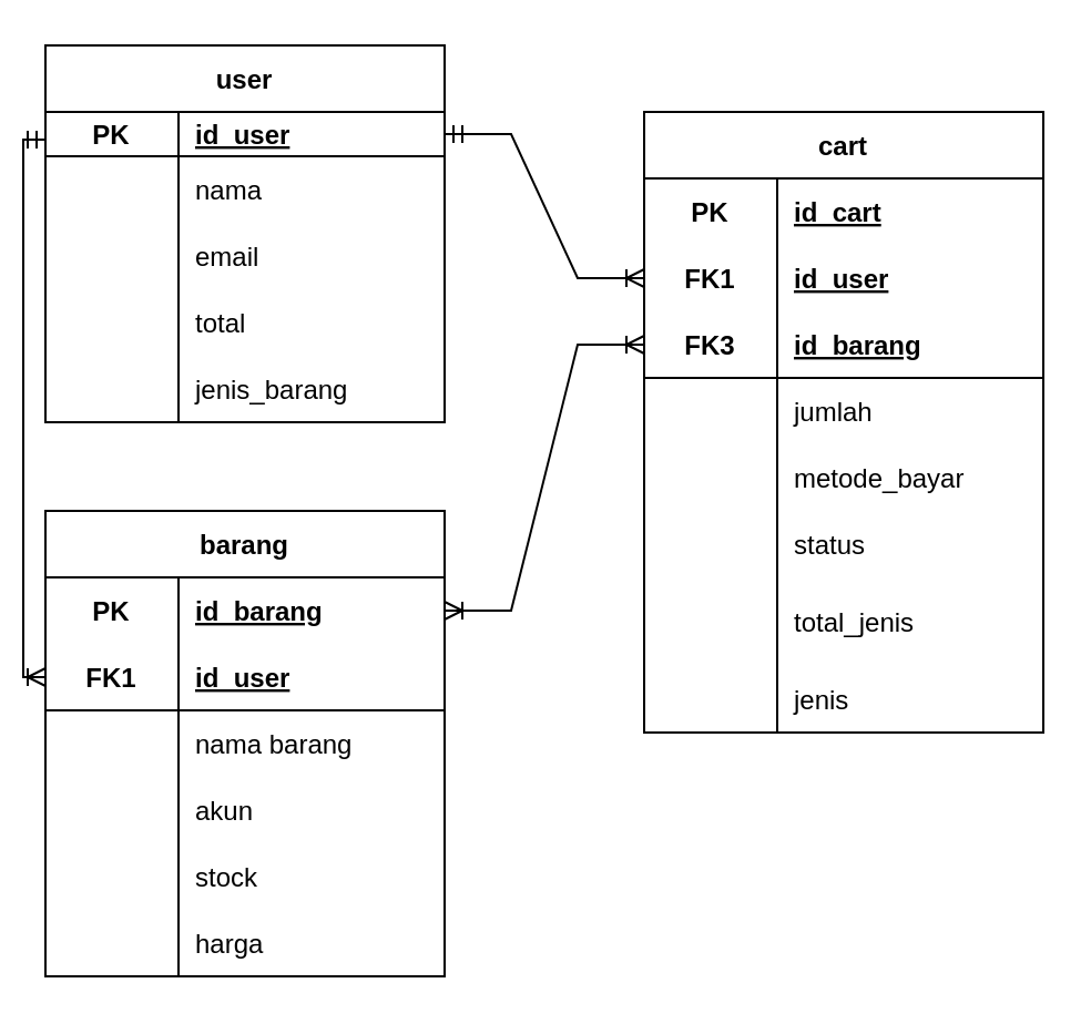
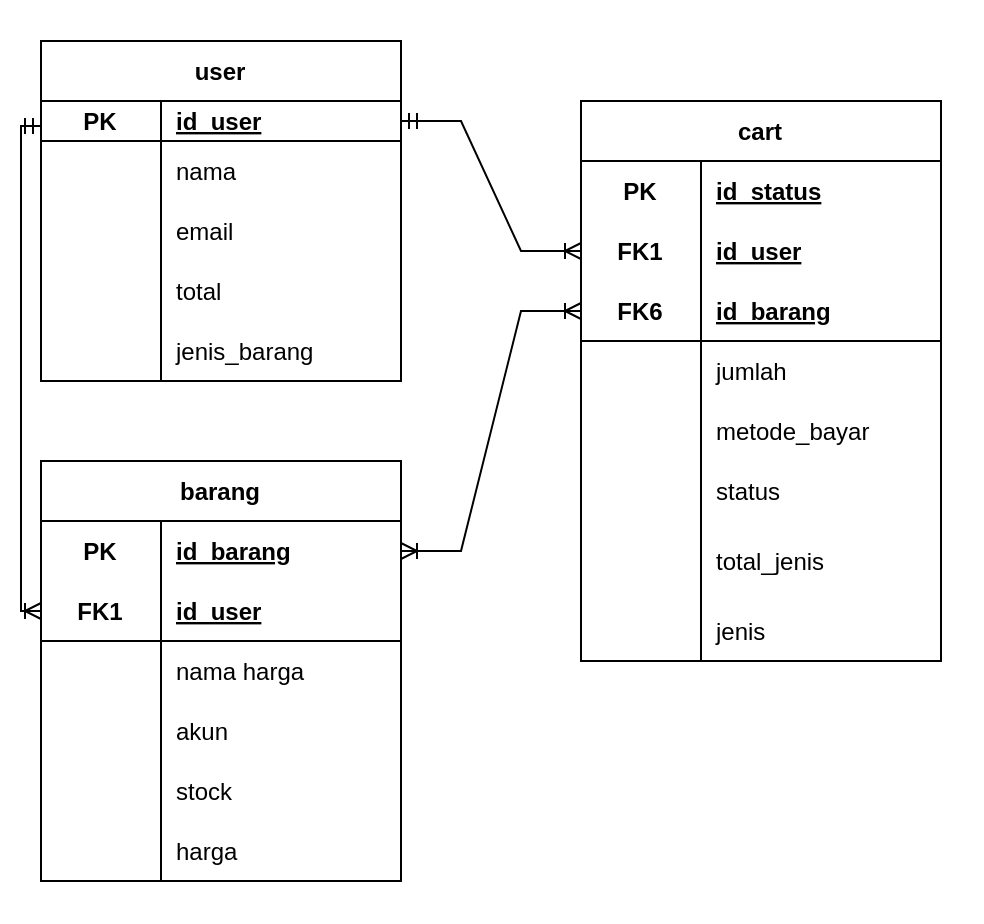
- <mxCell id="21" value="id_cart" style="shape=partialRectangle;connectable=0;fillColor=none;top=0;left=0;bottom=0;right=0;align=left;spacingLeft=6;fontStyle=5;overflow=hidden;" vertex="1" parent="19"><mxGeometry x="60" width="120" height="30" as="geometry"><mxRectangle width="120" height="30" as="alternateBounds" /></mxGeometry></mxCell>
+ <mxCell id="21" value="id_status" style="shape=partialRectangle;connectable=0;fillColor=none;top=0;left=0;bottom=0;right=0;align=left;spacingLeft=6;fontStyle=5;overflow=hidden;" vertex="1" parent="19"><mxGeometry x="60" width="120" height="30" as="geometry"><mxRectangle width="120" height="30" as="alternateBounds" /></mxGeometry></mxCell>
- <mxCell id="26" value="FK3" style="shape=partialRectangle;connectable=0;fillColor=none;top=0;left=0;bottom=0;right=0;fontStyle=1;overflow=hidden;" vertex="1" parent="25"><mxGeometry width="60" height="30" as="geometry"><mxRectangle width="60" height="30" as="alternateBounds" /></mxGeometry></mxCell>
+ <mxCell id="26" value="FK6" style="shape=partialRectangle;connectable=0;fillColor=none;top=0;left=0;bottom=0;right=0;fontStyle=1;overflow=hidden;" vertex="1" parent="25"><mxGeometry width="60" height="30" as="geometry"><mxRectangle width="60" height="30" as="alternateBounds" /></mxGeometry></mxCell>
- <mxCell id="53" value="nama barang" style="shape=partialRectangle;connectable=0;fillColor=none;top=0;left=0;bottom=0;right=0;align=left;spacingLeft=6;overflow=hidden;" vertex="1" parent="51"><mxGeometry x="60.0" width="120.0" height="30" as="geometry"><mxRectangle width="120.0" height="30" as="alternateBounds" /></mxGeometry></mxCell>
+ <mxCell id="53" value="nama harga" style="shape=partialRectangle;connectable=0;fillColor=none;top=0;left=0;bottom=0;right=0;align=left;spacingLeft=6;overflow=hidden;" vertex="1" parent="51"><mxGeometry x="60.0" width="120.0" height="30" as="geometry"><mxRectangle width="120.0" height="30" as="alternateBounds" /></mxGeometry></mxCell>
